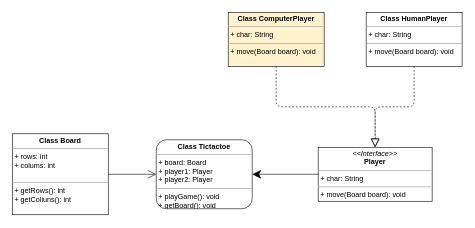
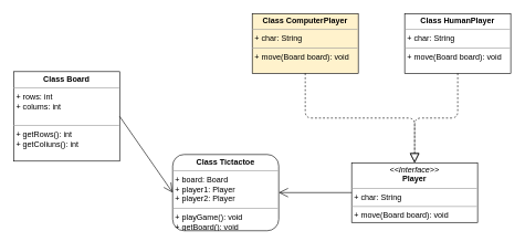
- <mxCell id="4" value="&lt;p style=&quot;margin: 0px ; margin-top: 4px ; text-align: center&quot;&gt;&lt;b&gt;Class Board&lt;/b&gt;&lt;/p&gt;&lt;hr size=&quot;1&quot;&gt;&lt;p style=&quot;margin: 0px ; margin-left: 4px&quot;&gt;+ rows: int&lt;/p&gt;&lt;p style=&quot;margin: 0px ; margin-left: 4px&quot;&gt;+ colums: int&lt;/p&gt;&lt;p style=&quot;margin: 0px ; margin-left: 4px&quot;&gt;&lt;br&gt;&lt;/p&gt;&lt;hr size=&quot;1&quot;&gt;&lt;p style=&quot;margin: 0px ; margin-left: 4px&quot;&gt;+ getRows(): int&lt;/p&gt;&lt;p style=&quot;margin: 0px ; margin-left: 4px&quot;&gt;+ getColiuns(): int&lt;br&gt;&lt;/p&gt;" style="verticalAlign=top;align=left;overflow=fill;fontSize=12;fontFamily=Helvetica;html=1;" parent="1" vertex="1"><mxGeometry x="20" y="222.5" width="160" height="135" as="geometry" /></mxCell>
+ <mxCell id="4" value="&lt;p style=&quot;margin: 0px ; margin-top: 4px ; text-align: center&quot;&gt;&lt;b&gt;Class Board&lt;/b&gt;&lt;/p&gt;&lt;hr size=&quot;1&quot;&gt;&lt;p style=&quot;margin: 0px ; margin-left: 4px&quot;&gt;+ rows: int&lt;/p&gt;&lt;p style=&quot;margin: 0px ; margin-left: 4px&quot;&gt;+ colums: int&lt;/p&gt;&lt;p style=&quot;margin: 0px ; margin-left: 4px&quot;&gt;&lt;br&gt;&lt;/p&gt;&lt;hr size=&quot;1&quot;&gt;&lt;p style=&quot;margin: 0px ; margin-left: 4px&quot;&gt;+ getRows(): int&lt;/p&gt;&lt;p style=&quot;margin: 0px ; margin-left: 4px&quot;&gt;+ getColiuns(): int&lt;br&gt;&lt;/p&gt;" style="verticalAlign=top;align=left;overflow=fill;fontSize=12;fontFamily=Helvetica;html=1;" parent="1" vertex="1"><mxGeometry x="20" y="107.5" width="160" height="135" as="geometry" /></mxCell>
- <mxCell id="9" value="" style="endArrow=classic;endFill=1;endSize=12;html=1;entryX=1;entryY=0.5;entryDx=0;entryDy=0;exitX=0;exitY=0.5;exitDx=0;exitDy=0;" edge="1" parent="1" source="5" target="2"><mxGeometry width="160" relative="1" as="geometry"><mxPoint x="310" y="410" as="sourcePoint" /><mxPoint x="470" y="410" as="targetPoint" /></mxGeometry></mxCell>
+ <mxCell id="9" value="" style="endArrow=open;endFill=1;endSize=12;html=1;entryX=1;entryY=0.5;entryDx=0;entryDy=0;exitX=0;exitY=0.5;exitDx=0;exitDy=0;" edge="1" parent="1" source="5" target="2"><mxGeometry width="160" relative="1" as="geometry"><mxPoint x="310" y="410" as="sourcePoint" /><mxPoint x="470" y="410" as="targetPoint" /></mxGeometry></mxCell>
